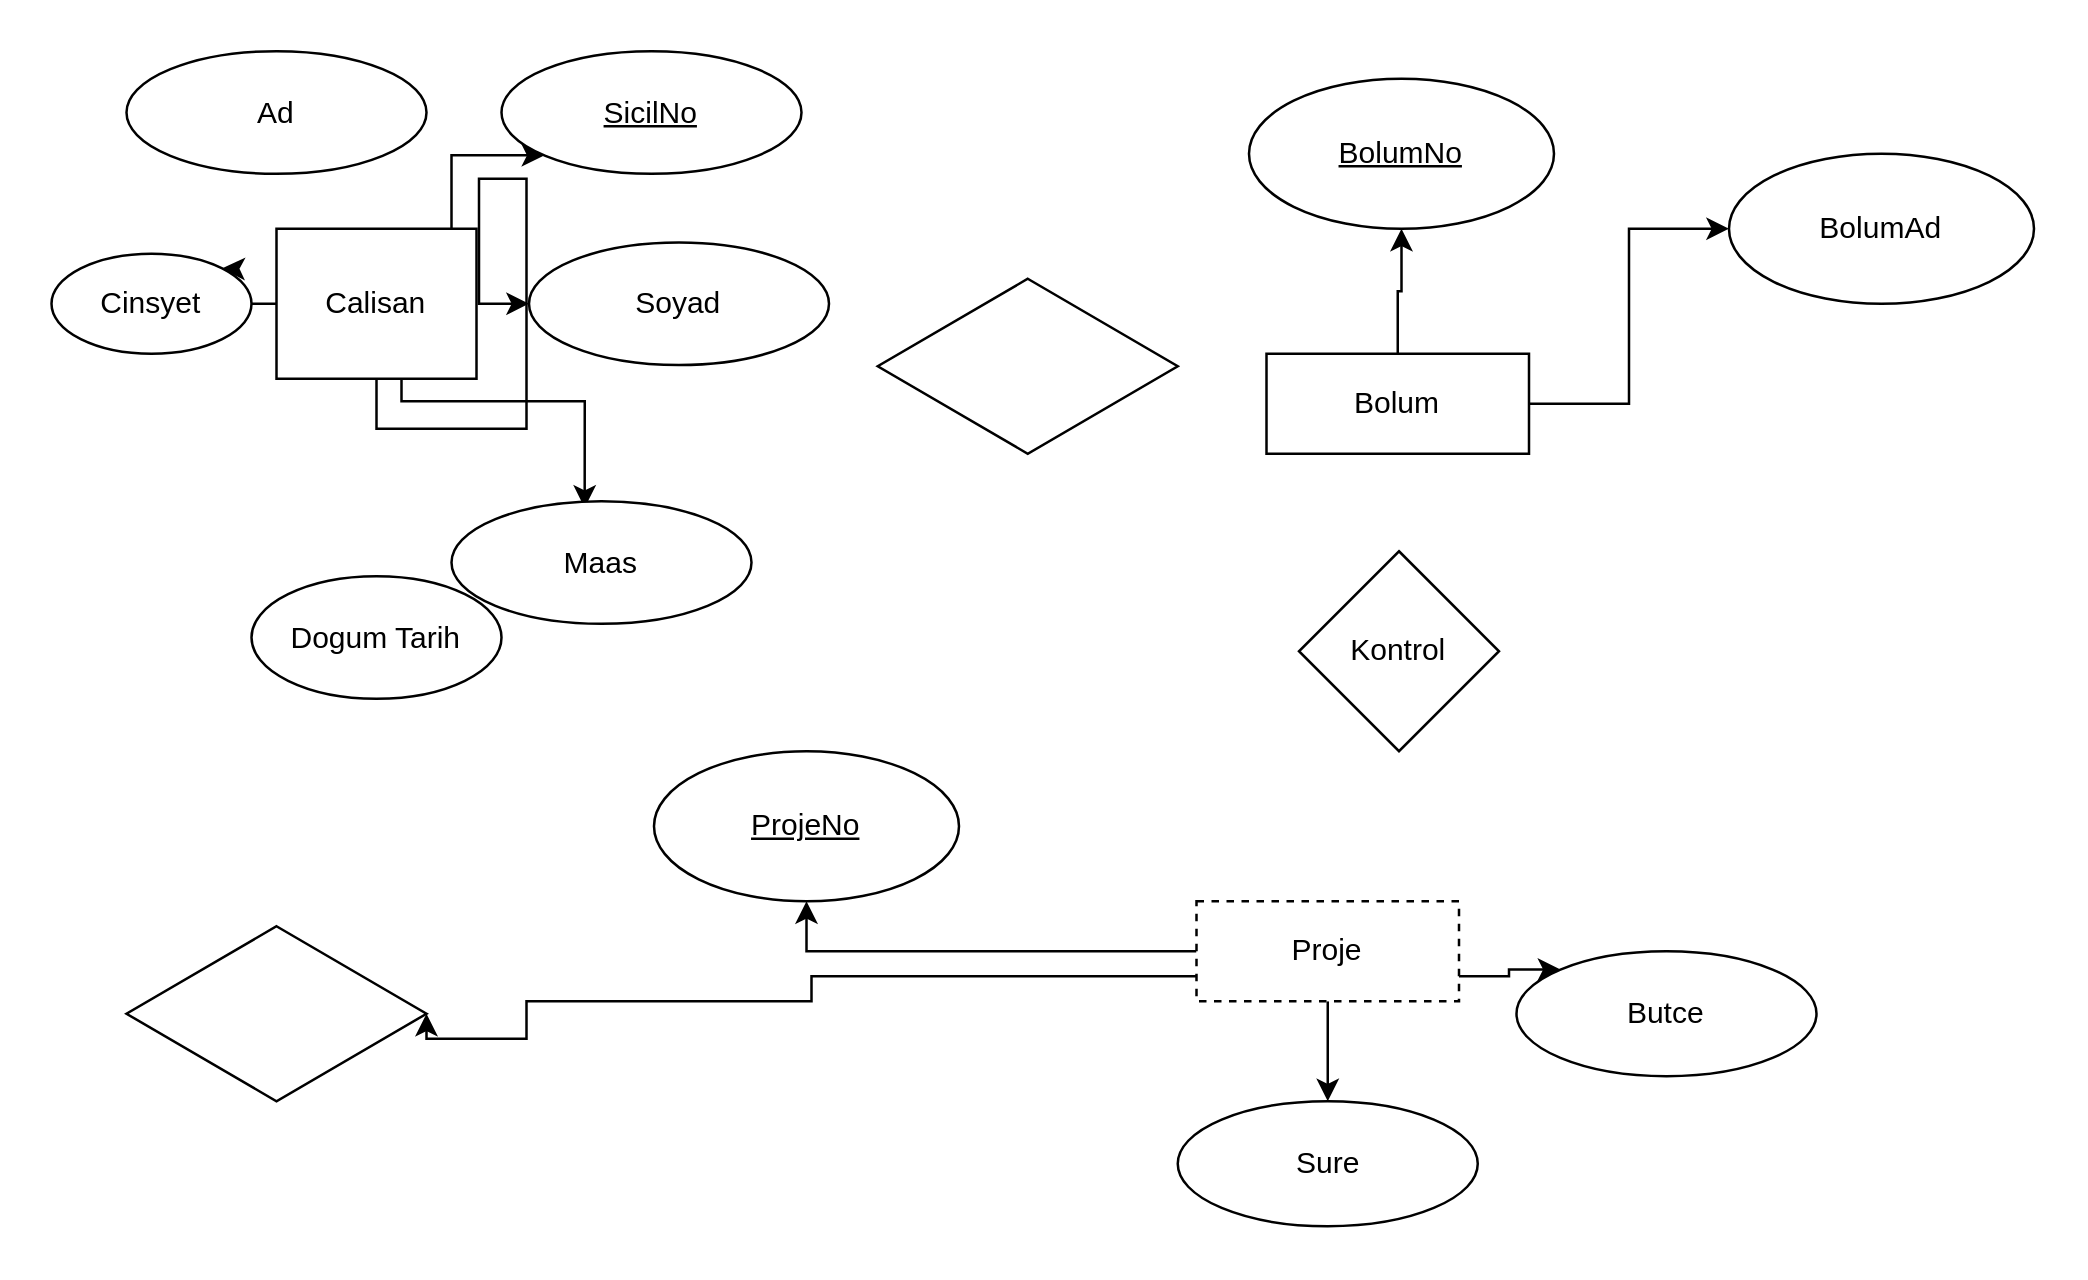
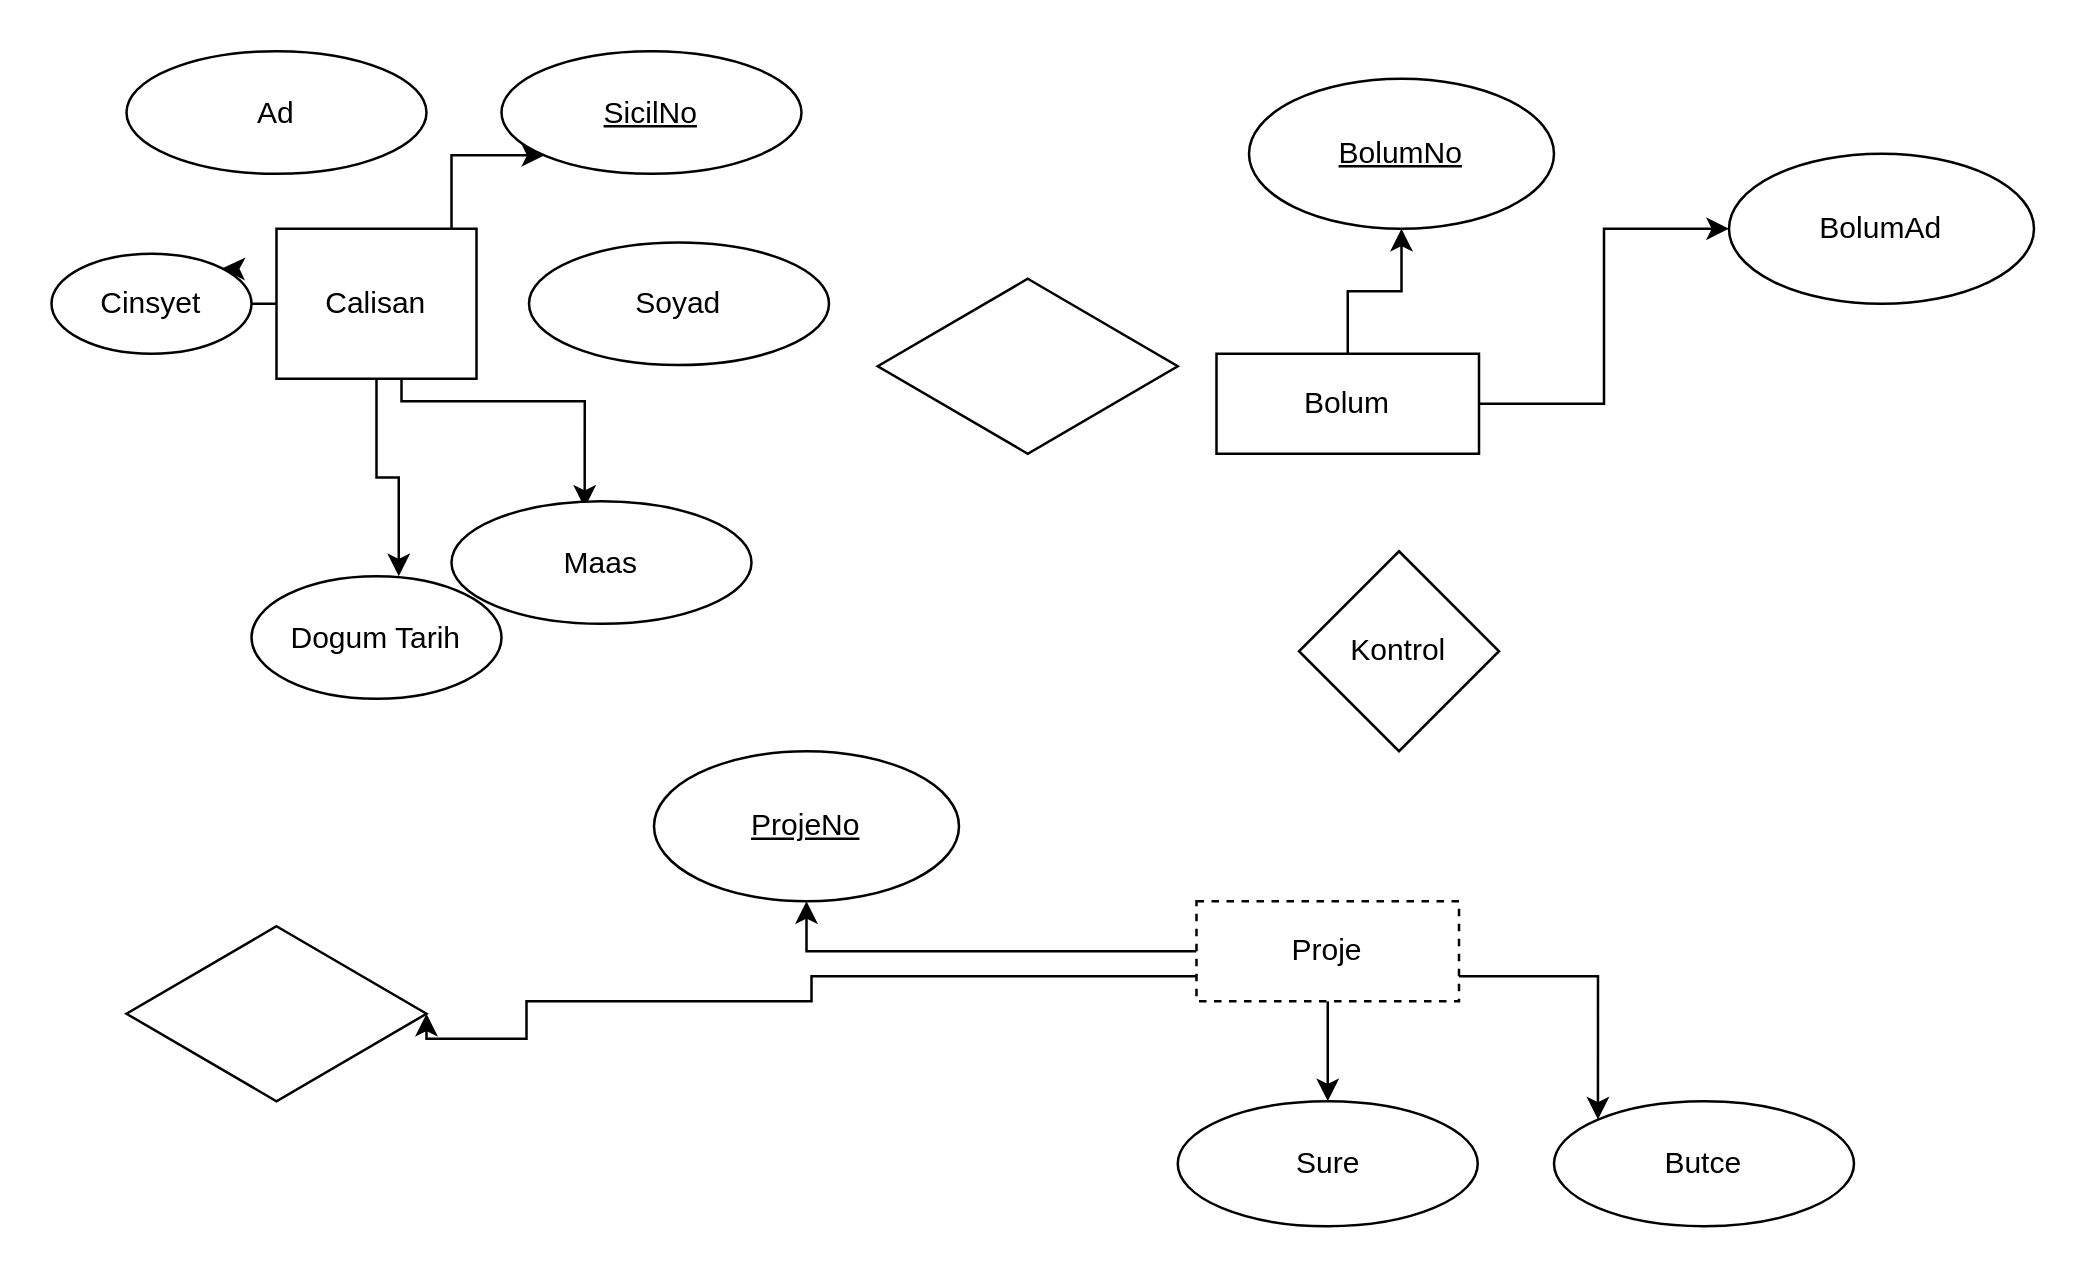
- <mxCell id="26" style="edgeStyle=orthogonalEdgeStyle;rounded=0;orthogonalLoop=1;jettySize=auto;html=1;exitX=0.5;exitY=1;exitDx=0;exitDy=0;" edge="1" parent="1" source="19" target="21"><mxGeometry relative="1" as="geometry" /></mxCell>
+ <mxCell id="26" style="edgeStyle=orthogonalEdgeStyle;rounded=0;orthogonalLoop=1;jettySize=auto;html=1;exitX=0.5;exitY=1;exitDx=0;exitDy=0;entryX=0.589;entryY=0;entryDx=0;entryDy=0;entryPerimeter=0;" edge="1" parent="1" source="19" target="25"><mxGeometry relative="1" as="geometry" /></mxCell>
- <mxCell id="4" value="Bolum" style="whiteSpace=wrap;html=1;rounded=0;" vertex="1" parent="1"><mxGeometry x="506" y="141" width="105" height="40" as="geometry" /></mxCell>
+ <mxCell id="4" value="Bolum" style="whiteSpace=wrap;html=1;rounded=0;" vertex="1" parent="1"><mxGeometry x="486" y="141" width="105" height="40" as="geometry" /></mxCell>
- <mxCell id="16" value="Butce" style="ellipse;whiteSpace=wrap;html=1;" vertex="1" parent="1"><mxGeometry x="606" y="380" width="120" height="50" as="geometry" /></mxCell>
+ <mxCell id="16" value="Butce" style="ellipse;whiteSpace=wrap;html=1;" vertex="1" parent="1"><mxGeometry x="621" y="440" width="120" height="50" as="geometry" /></mxCell>
